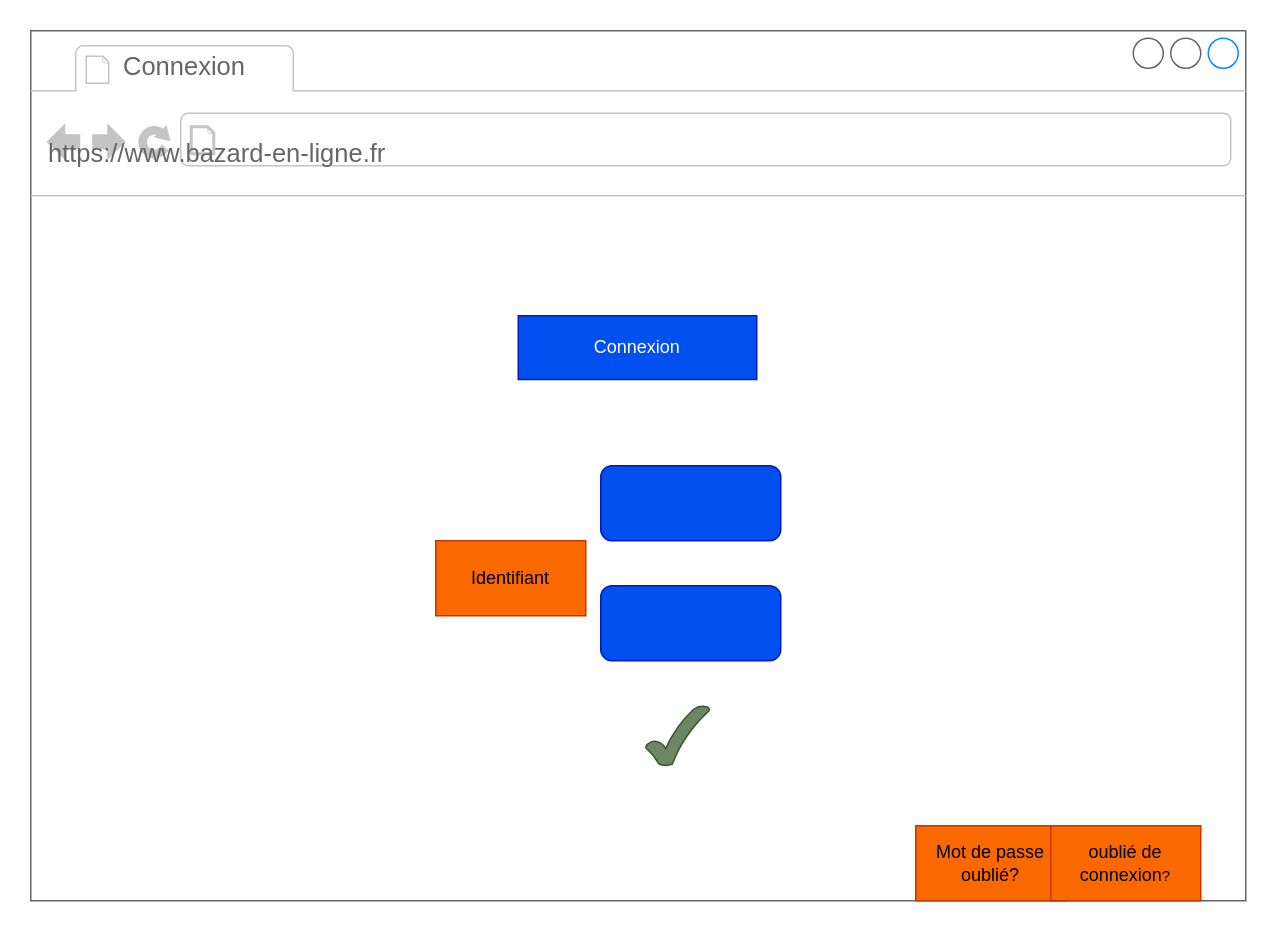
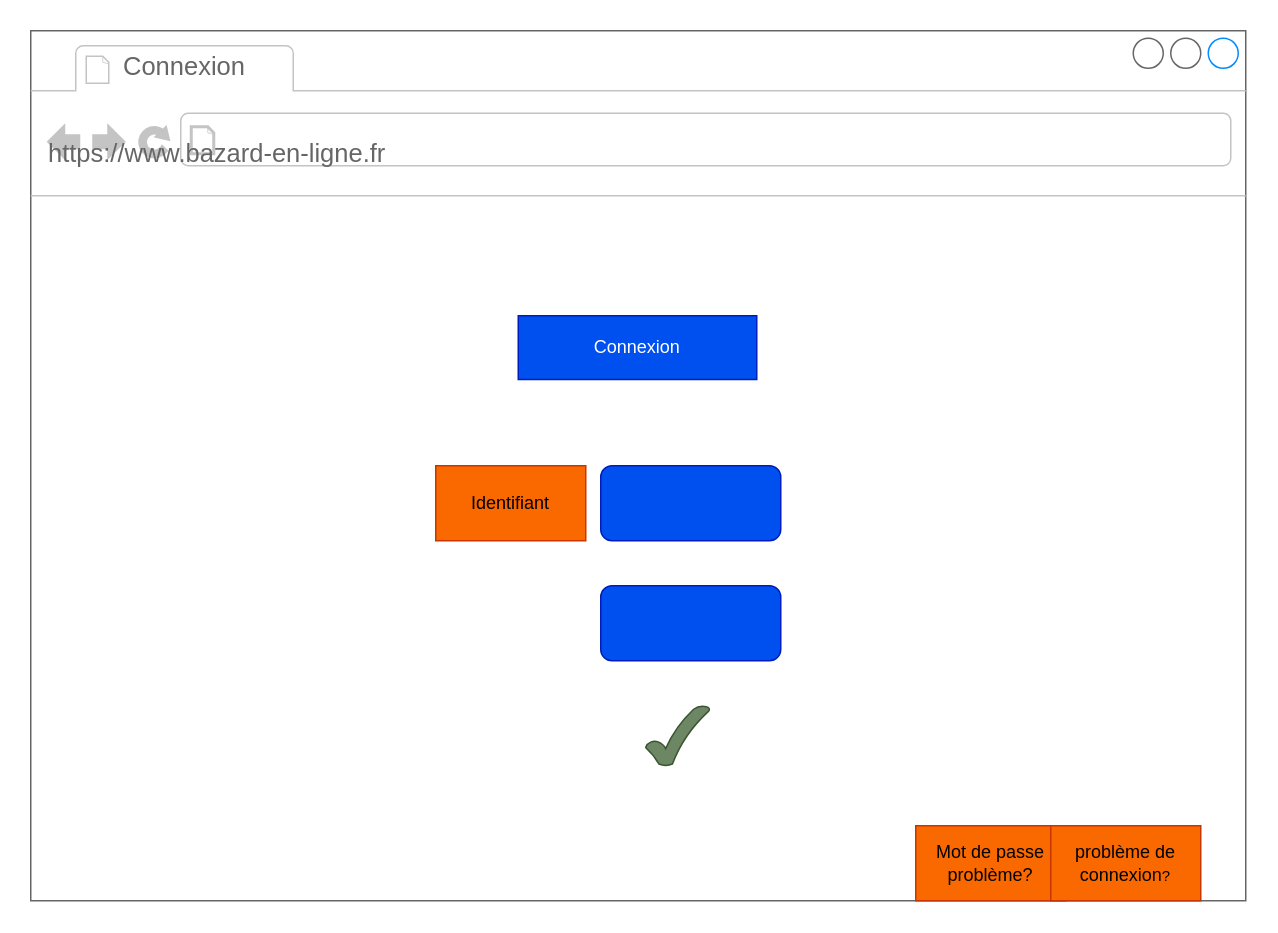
- <mxCell id="7" value="Identifiant" style="text;html=1;strokeColor=#C73500;fillColor=#fa6800;align=center;verticalAlign=middle;whiteSpace=wrap;rounded=0;fontColor=#000000;" vertex="1" parent="2"><mxGeometry x="270" y="340" width="100" height="50" as="geometry" /></mxCell>
+ <mxCell id="7" value="Identifiant" style="text;html=1;strokeColor=#C73500;fillColor=#fa6800;align=center;verticalAlign=middle;whiteSpace=wrap;rounded=0;fontColor=#000000;" vertex="1" parent="2"><mxGeometry x="270" y="290" width="100" height="50" as="geometry" /></mxCell>
- <mxCell id="9" value="Mot de passe oublié?" style="text;html=1;strokeColor=#C73500;fillColor=#fa6800;align=center;verticalAlign=middle;whiteSpace=wrap;rounded=0;fontColor=#000000;" vertex="1" parent="2"><mxGeometry x="590" y="530" width="100" height="50" as="geometry" /></mxCell>
+ <mxCell id="9" value="Mot de passe problème?" style="text;html=1;strokeColor=#C73500;fillColor=#fa6800;align=center;verticalAlign=middle;whiteSpace=wrap;rounded=0;fontColor=#000000;" vertex="1" parent="2"><mxGeometry x="590" y="530" width="100" height="50" as="geometry" /></mxCell>
- <mxCell id="10" value="oublié de connexion&lt;span style=&quot;font-size: 10px;&quot;&gt;?&lt;br&gt;&lt;/span&gt;" style="text;html=1;strokeColor=#C73500;fillColor=#fa6800;align=center;verticalAlign=middle;whiteSpace=wrap;rounded=0;fontColor=#000000;" vertex="1" parent="2"><mxGeometry x="680" y="530" width="100" height="50" as="geometry" /></mxCell>
+ <mxCell id="10" value="problème de connexion&lt;span style=&quot;font-size: 10px;&quot;&gt;?&lt;br&gt;&lt;/span&gt;" style="text;html=1;strokeColor=#C73500;fillColor=#fa6800;align=center;verticalAlign=middle;whiteSpace=wrap;rounded=0;fontColor=#000000;" vertex="1" parent="2"><mxGeometry x="680" y="530" width="100" height="50" as="geometry" /></mxCell>
